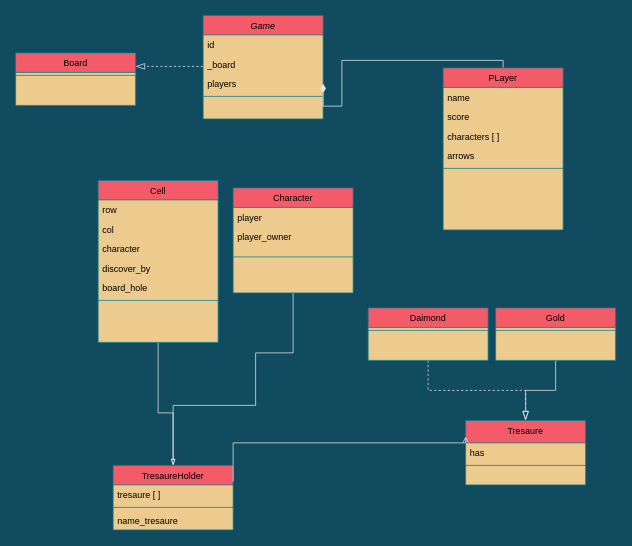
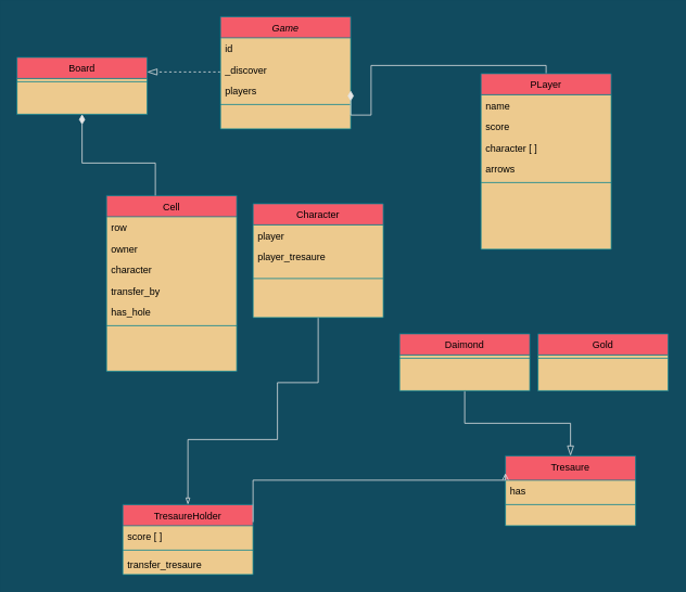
- <mxCell id="5" value="_board&#10;" style="text;align=left;verticalAlign=top;spacingLeft=4;spacingRight=4;overflow=hidden;rotatable=0;points=[[0,0.5],[1,0.5]];portConstraint=eastwest;rounded=0;shadow=0;html=0;fontColor=#000000;" parent="3" vertex="1"><mxGeometry y="52" width="160" height="26" as="geometry" /></mxCell>
+ <mxCell id="5" value="_discover&#10;" style="text;align=left;verticalAlign=top;spacingLeft=4;spacingRight=4;overflow=hidden;rotatable=0;points=[[0,0.5],[1,0.5]];portConstraint=eastwest;rounded=0;shadow=0;html=0;fontColor=#000000;" parent="3" vertex="1"><mxGeometry y="52" width="160" height="26" as="geometry" /></mxCell>
- <mxCell id="26" value="characters [ ]" style="text;align=left;verticalAlign=top;spacingLeft=4;spacingRight=4;overflow=hidden;rotatable=0;points=[[0,0.5],[1,0.5]];portConstraint=eastwest;rounded=0;shadow=0;html=0;fontColor=#000000;" parent="23" vertex="1"><mxGeometry y="78" width="160" height="26" as="geometry" /></mxCell>
+ <mxCell id="26" value="character [ ]" style="text;align=left;verticalAlign=top;spacingLeft=4;spacingRight=4;overflow=hidden;rotatable=0;points=[[0,0.5],[1,0.5]];portConstraint=eastwest;rounded=0;shadow=0;html=0;fontColor=#000000;" parent="23" vertex="1"><mxGeometry y="78" width="160" height="26" as="geometry" /></mxCell>
+ <mxCell id="16" value="" style="endArrow=diamondThin;endSize=10;endFill=1;shadow=0;strokeWidth=1;rounded=0;edgeStyle=elbowEdgeStyle;elbow=vertical;labelBackgroundColor=#114B5F;strokeColor=#E6E6E6;fontColor=#000000;entryX=0.5;entryY=1;entryDx=0;entryDy=0;" parent="1" source="9" target="43" edge="1"><mxGeometry width="160" relative="1" as="geometry"><mxPoint x="280" y="203" as="sourcePoint" /><mxPoint x="170" y="80" as="targetPoint" /><Array as="points"><mxPoint x="190" y="200" /><mxPoint x="160" y="190" /><mxPoint x="200" y="120" /><mxPoint x="240" y="150" /><mxPoint x="270" y="220" /><mxPoint x="260" y="250" /><mxPoint x="240" y="190" /><mxPoint x="210" y="210" /><mxPoint x="210" y="220" /><mxPoint x="260" y="120" /><mxPoint x="200" y="180" /><mxPoint x="200" y="190" /></Array></mxGeometry></mxCell>
- <mxCell id="11" value="col" style="text;align=left;verticalAlign=top;spacingLeft=4;spacingRight=4;overflow=hidden;rotatable=0;points=[[0,0.5],[1,0.5]];portConstraint=eastwest;rounded=0;shadow=0;html=0;fontColor=#000000;" parent="9" vertex="1"><mxGeometry y="52" width="160" height="26" as="geometry" /></mxCell>
+ <mxCell id="11" value="owner" style="text;align=left;verticalAlign=top;spacingLeft=4;spacingRight=4;overflow=hidden;rotatable=0;points=[[0,0.5],[1,0.5]];portConstraint=eastwest;rounded=0;shadow=0;html=0;fontColor=#000000;" parent="9" vertex="1"><mxGeometry y="52" width="160" height="26" as="geometry" /></mxCell>
- <mxCell id="20" value="player_owner" style="text;align=left;verticalAlign=top;spacingLeft=4;spacingRight=4;overflow=hidden;rotatable=0;points=[[0,0.5],[1,0.5]];portConstraint=eastwest;fontColor=#000000;" vertex="1" parent="18"><mxGeometry y="52" width="160" height="26" as="geometry" /></mxCell>
+ <mxCell id="20" value="player_tresaure" style="text;align=left;verticalAlign=top;spacingLeft=4;spacingRight=4;overflow=hidden;rotatable=0;points=[[0,0.5],[1,0.5]];portConstraint=eastwest;fontColor=#000000;" vertex="1" parent="18"><mxGeometry y="52" width="160" height="26" as="geometry" /></mxCell>
- <mxCell id="13" value="discover_by" style="text;align=left;verticalAlign=top;spacingLeft=4;spacingRight=4;overflow=hidden;rotatable=0;points=[[0,0.5],[1,0.5]];portConstraint=eastwest;rounded=0;shadow=0;html=0;fontColor=#000000;" vertex="1" parent="9"><mxGeometry y="104" width="160" height="26" as="geometry" /></mxCell>
+ <mxCell id="13" value="transfer_by" style="text;align=left;verticalAlign=top;spacingLeft=4;spacingRight=4;overflow=hidden;rotatable=0;points=[[0,0.5],[1,0.5]];portConstraint=eastwest;rounded=0;shadow=0;html=0;fontColor=#000000;" vertex="1" parent="9"><mxGeometry y="104" width="160" height="26" as="geometry" /></mxCell>
- <mxCell id="14" value="board_hole" style="text;align=left;verticalAlign=top;spacingLeft=4;spacingRight=4;overflow=hidden;rotatable=0;points=[[0,0.5],[1,0.5]];portConstraint=eastwest;rounded=0;shadow=0;html=0;fontColor=#000000;" vertex="1" parent="9"><mxGeometry y="130" width="160" height="26" as="geometry" /></mxCell>
+ <mxCell id="14" value="has_hole" style="text;align=left;verticalAlign=top;spacingLeft=4;spacingRight=4;overflow=hidden;rotatable=0;points=[[0,0.5],[1,0.5]];portConstraint=eastwest;rounded=0;shadow=0;html=0;fontColor=#000000;" vertex="1" parent="9"><mxGeometry y="130" width="160" height="26" as="geometry" /></mxCell>
- <mxCell id="8" style="edgeStyle=orthogonalEdgeStyle;rounded=0;orthogonalLoop=1;jettySize=auto;html=1;entryX=0.5;entryY=0;entryDx=0;entryDy=0;fontColor=#FFFFFF;strokeColor=#E6E6E6;fillColor=#F45B69;endArrow=blockThin;endFill=0;" edge="1" parent="1" source="9" target="29"><mxGeometry relative="1" as="geometry"><Array as="points"><mxPoint x="210" y="550" /><mxPoint x="230" y="550" /></Array></mxGeometry></mxCell>
- <mxCell id="33" style="edgeStyle=elbowEdgeStyle;rounded=0;orthogonalLoop=1;jettySize=auto;elbow=vertical;html=1;entryX=0.5;entryY=0;entryDx=0;entryDy=0;fontColor=#FFFFFF;endArrow=blockThin;endFill=0;endSize=10;strokeColor=#E6E6E6;strokeWidth=1;fillColor=#F45B69;" edge="1" parent="1" source="34" target="39"><mxGeometry relative="1" as="geometry" /></mxCell>
- <mxCell id="36" style="edgeStyle=elbowEdgeStyle;rounded=0;orthogonalLoop=1;jettySize=auto;elbow=vertical;html=1;entryX=0.5;entryY=0;entryDx=0;entryDy=0;fontColor=#FFFFFF;endArrow=blockThin;endFill=0;endSize=10;strokeColor=#E6E6E6;strokeWidth=1;fillColor=#F45B69;dashed=1;" edge="1" parent="1" source="37" target="39"><mxGeometry relative="1" as="geometry" /></mxCell>
+ <mxCell id="36" style="edgeStyle=elbowEdgeStyle;rounded=0;orthogonalLoop=1;jettySize=auto;elbow=vertical;html=1;entryX=0.5;entryY=0;entryDx=0;entryDy=0;fontColor=#FFFFFF;endArrow=blockThin;endFill=0;endSize=10;strokeColor=#E6E6E6;strokeWidth=1;fillColor=#F45B69;" edge="1" parent="1" source="37" target="39"><mxGeometry relative="1" as="geometry" /></mxCell>
- <mxCell id="30" value="tresaure [ ]" style="text;align=left;verticalAlign=top;spacingLeft=4;spacingRight=4;overflow=hidden;rotatable=0;points=[[0,0.5],[1,0.5]];portConstraint=eastwest;fontColor=#000000;" vertex="1" parent="29"><mxGeometry y="26" width="160" height="26" as="geometry" /></mxCell>
+ <mxCell id="30" value="score [ ]" style="text;align=left;verticalAlign=top;spacingLeft=4;spacingRight=4;overflow=hidden;rotatable=0;points=[[0,0.5],[1,0.5]];portConstraint=eastwest;fontColor=#000000;" vertex="1" parent="29"><mxGeometry y="26" width="160" height="26" as="geometry" /></mxCell>
- <mxCell id="32" value="name_tresaure" style="text;align=left;verticalAlign=top;spacingLeft=4;spacingRight=4;overflow=hidden;rotatable=0;points=[[0,0.5],[1,0.5]];portConstraint=eastwest;fontColor=#000000;" vertex="1" parent="29"><mxGeometry y="60" width="160" height="26" as="geometry" /></mxCell>
+ <mxCell id="32" value="transfer_tresaure" style="text;align=left;verticalAlign=top;spacingLeft=4;spacingRight=4;overflow=hidden;rotatable=0;points=[[0,0.5],[1,0.5]];portConstraint=eastwest;fontColor=#000000;" vertex="1" parent="29"><mxGeometry y="60" width="160" height="26" as="geometry" /></mxCell>
